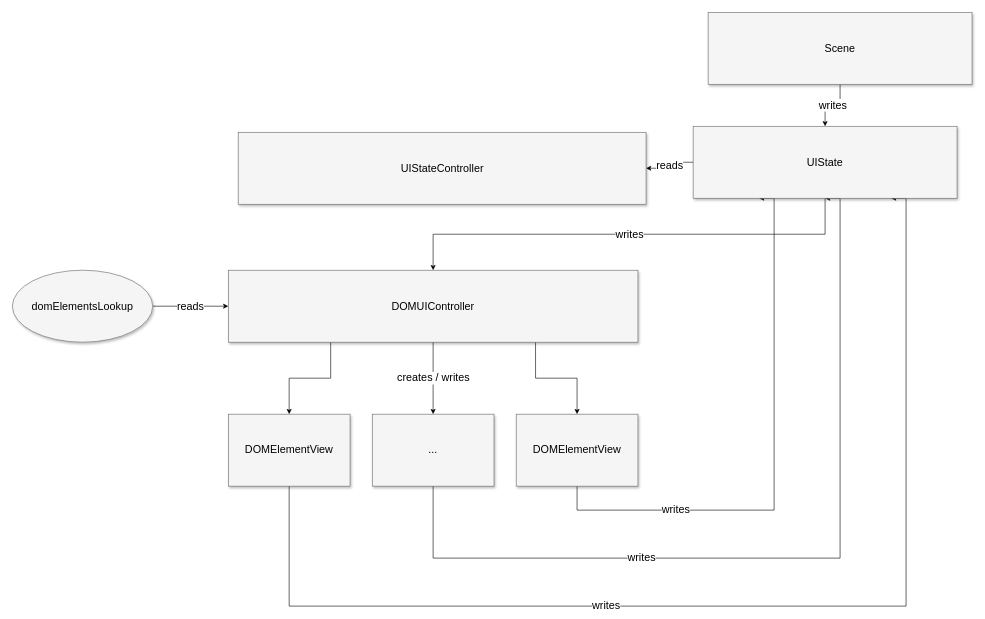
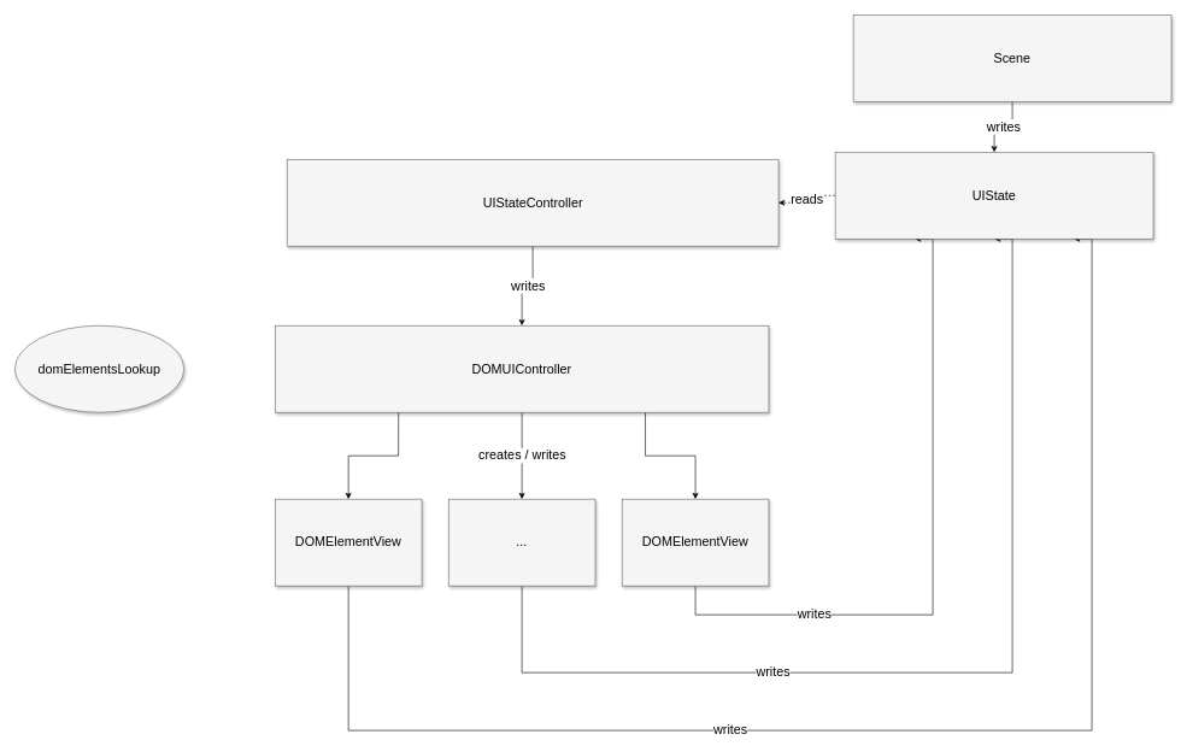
- <mxCell id="16" value="reads" style="edgeStyle=orthogonalEdgeStyle;rounded=0;orthogonalLoop=1;jettySize=auto;html=1;exitX=0;exitY=0.5;exitDx=0;exitDy=0;entryX=1;entryY=0.5;entryDx=0;entryDy=0;fontSize=18;startArrow=none;startFill=0;endArrow=classic;endFill=1;" edge="1" parent="1" source="18" target="19"><mxGeometry x="0.013" relative="1" as="geometry"><mxPoint as="offset" /></mxGeometry></mxCell>
+ <mxCell id="16" value="reads" style="edgeStyle=orthogonalEdgeStyle;rounded=0;orthogonalLoop=1;jettySize=auto;html=1;exitX=0;exitY=0.5;exitDx=0;exitDy=0;entryX=1;entryY=0.5;entryDx=0;entryDy=0;fontSize=18;startArrow=none;startFill=0;endArrow=classic;endFill=1;dashed=1;" edge="1" parent="1" source="18" target="19"><mxGeometry x="0.013" relative="1" as="geometry"><mxPoint as="offset" /></mxGeometry></mxCell>
- <mxCell id="6" value="writes" style="edgeStyle=orthogonalEdgeStyle;rounded=0;orthogonalLoop=1;jettySize=auto;html=1;exitX=0.5;exitY=0;exitDx=0;exitDy=0;startArrow=classic;startFill=1;endArrow=none;endFill=0;fontSize=18;" edge="1" parent="1" source="7" target="18"><mxGeometry relative="1" as="geometry" /></mxCell>
+ <mxCell id="6" value="writes" style="edgeStyle=orthogonalEdgeStyle;rounded=0;orthogonalLoop=1;jettySize=auto;html=1;exitX=0.5;exitY=0;exitDx=0;exitDy=0;entryX=0.5;entryY=1;entryDx=0;entryDy=0;startArrow=classic;startFill=1;endArrow=none;endFill=0;fontSize=18;" edge="1" parent="1" source="7" target="19"><mxGeometry relative="1" as="geometry" /></mxCell>
- <mxCell id="2" value="reads" style="edgeStyle=orthogonalEdgeStyle;rounded=0;orthogonalLoop=1;jettySize=auto;html=1;exitX=0;exitY=0.5;exitDx=0;exitDy=0;entryX=1;entryY=0.5;entryDx=0;entryDy=0;fontSize=18;endArrow=none;endFill=0;startArrow=classic;startFill=1;" edge="1" parent="1" source="7" target="9"><mxGeometry relative="1" as="geometry" /></mxCell>
